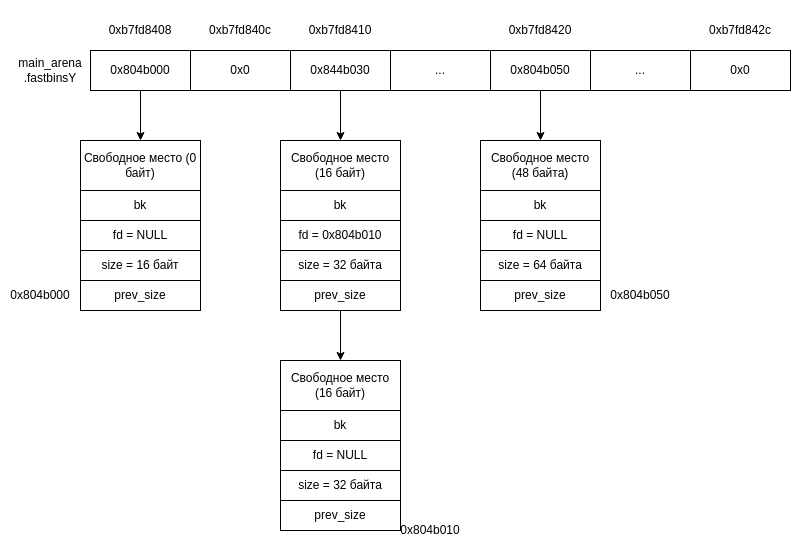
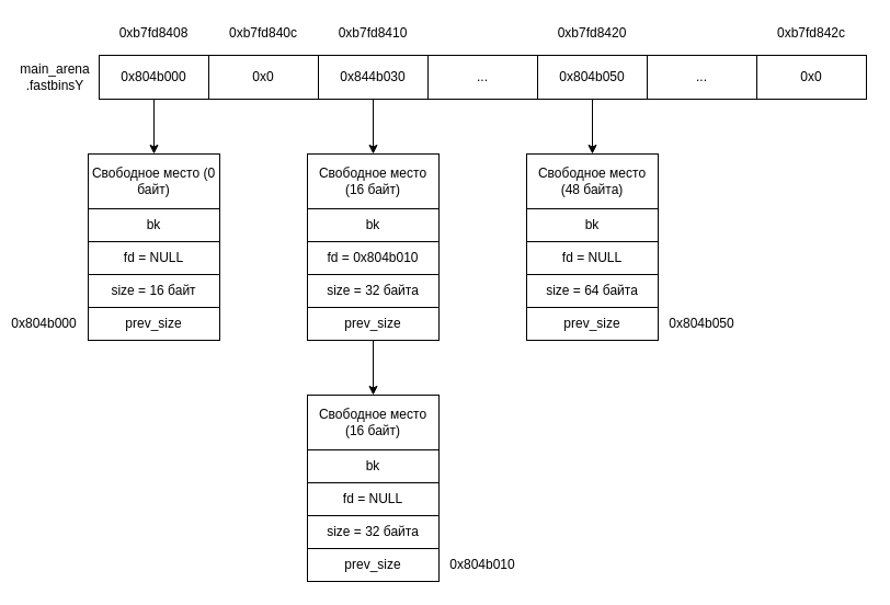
- <mxCell id="39" value="0x804b010" style="text;html=1;strokeColor=none;fillColor=none;align=center;verticalAlign=middle;whiteSpace=wrap;rounded=0;" vertex="1" parent="1"><mxGeometry x="410" y="520" width="40" height="20" as="geometry" /></mxCell>
+ <mxCell id="39" value="0x804b010" style="text;html=1;strokeColor=none;fillColor=none;align=center;verticalAlign=middle;whiteSpace=wrap;rounded=0;" vertex="1" parent="1"><mxGeometry x="420" y="505" width="40" height="20" as="geometry" /></mxCell>
